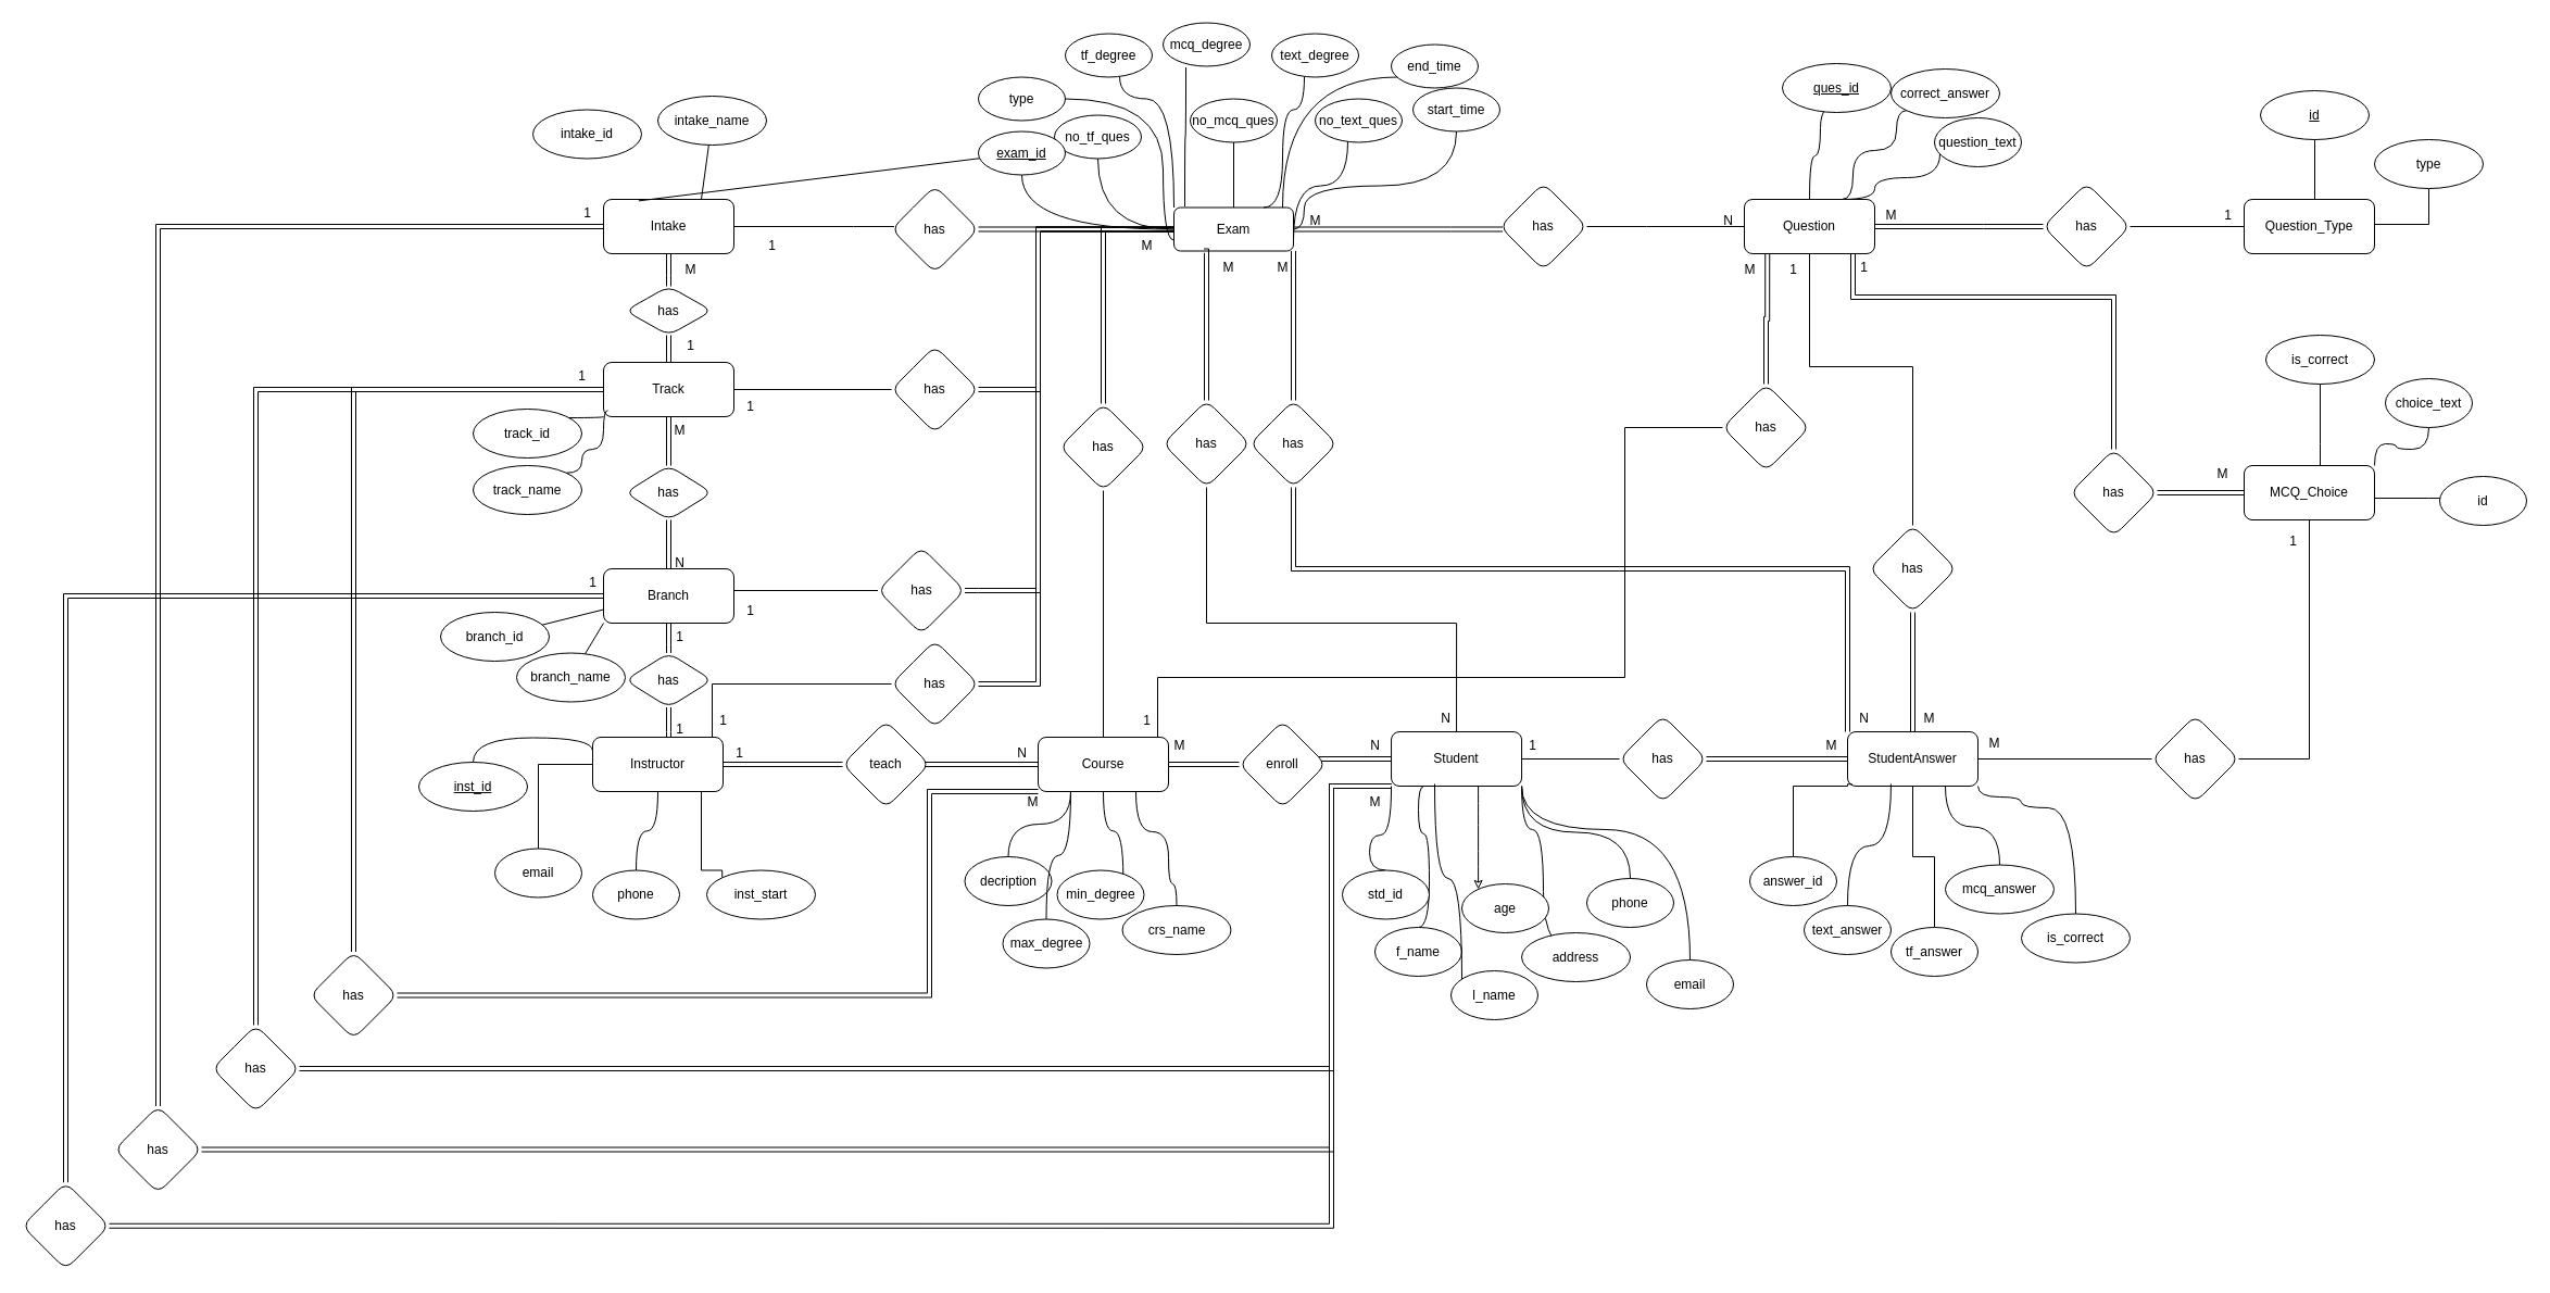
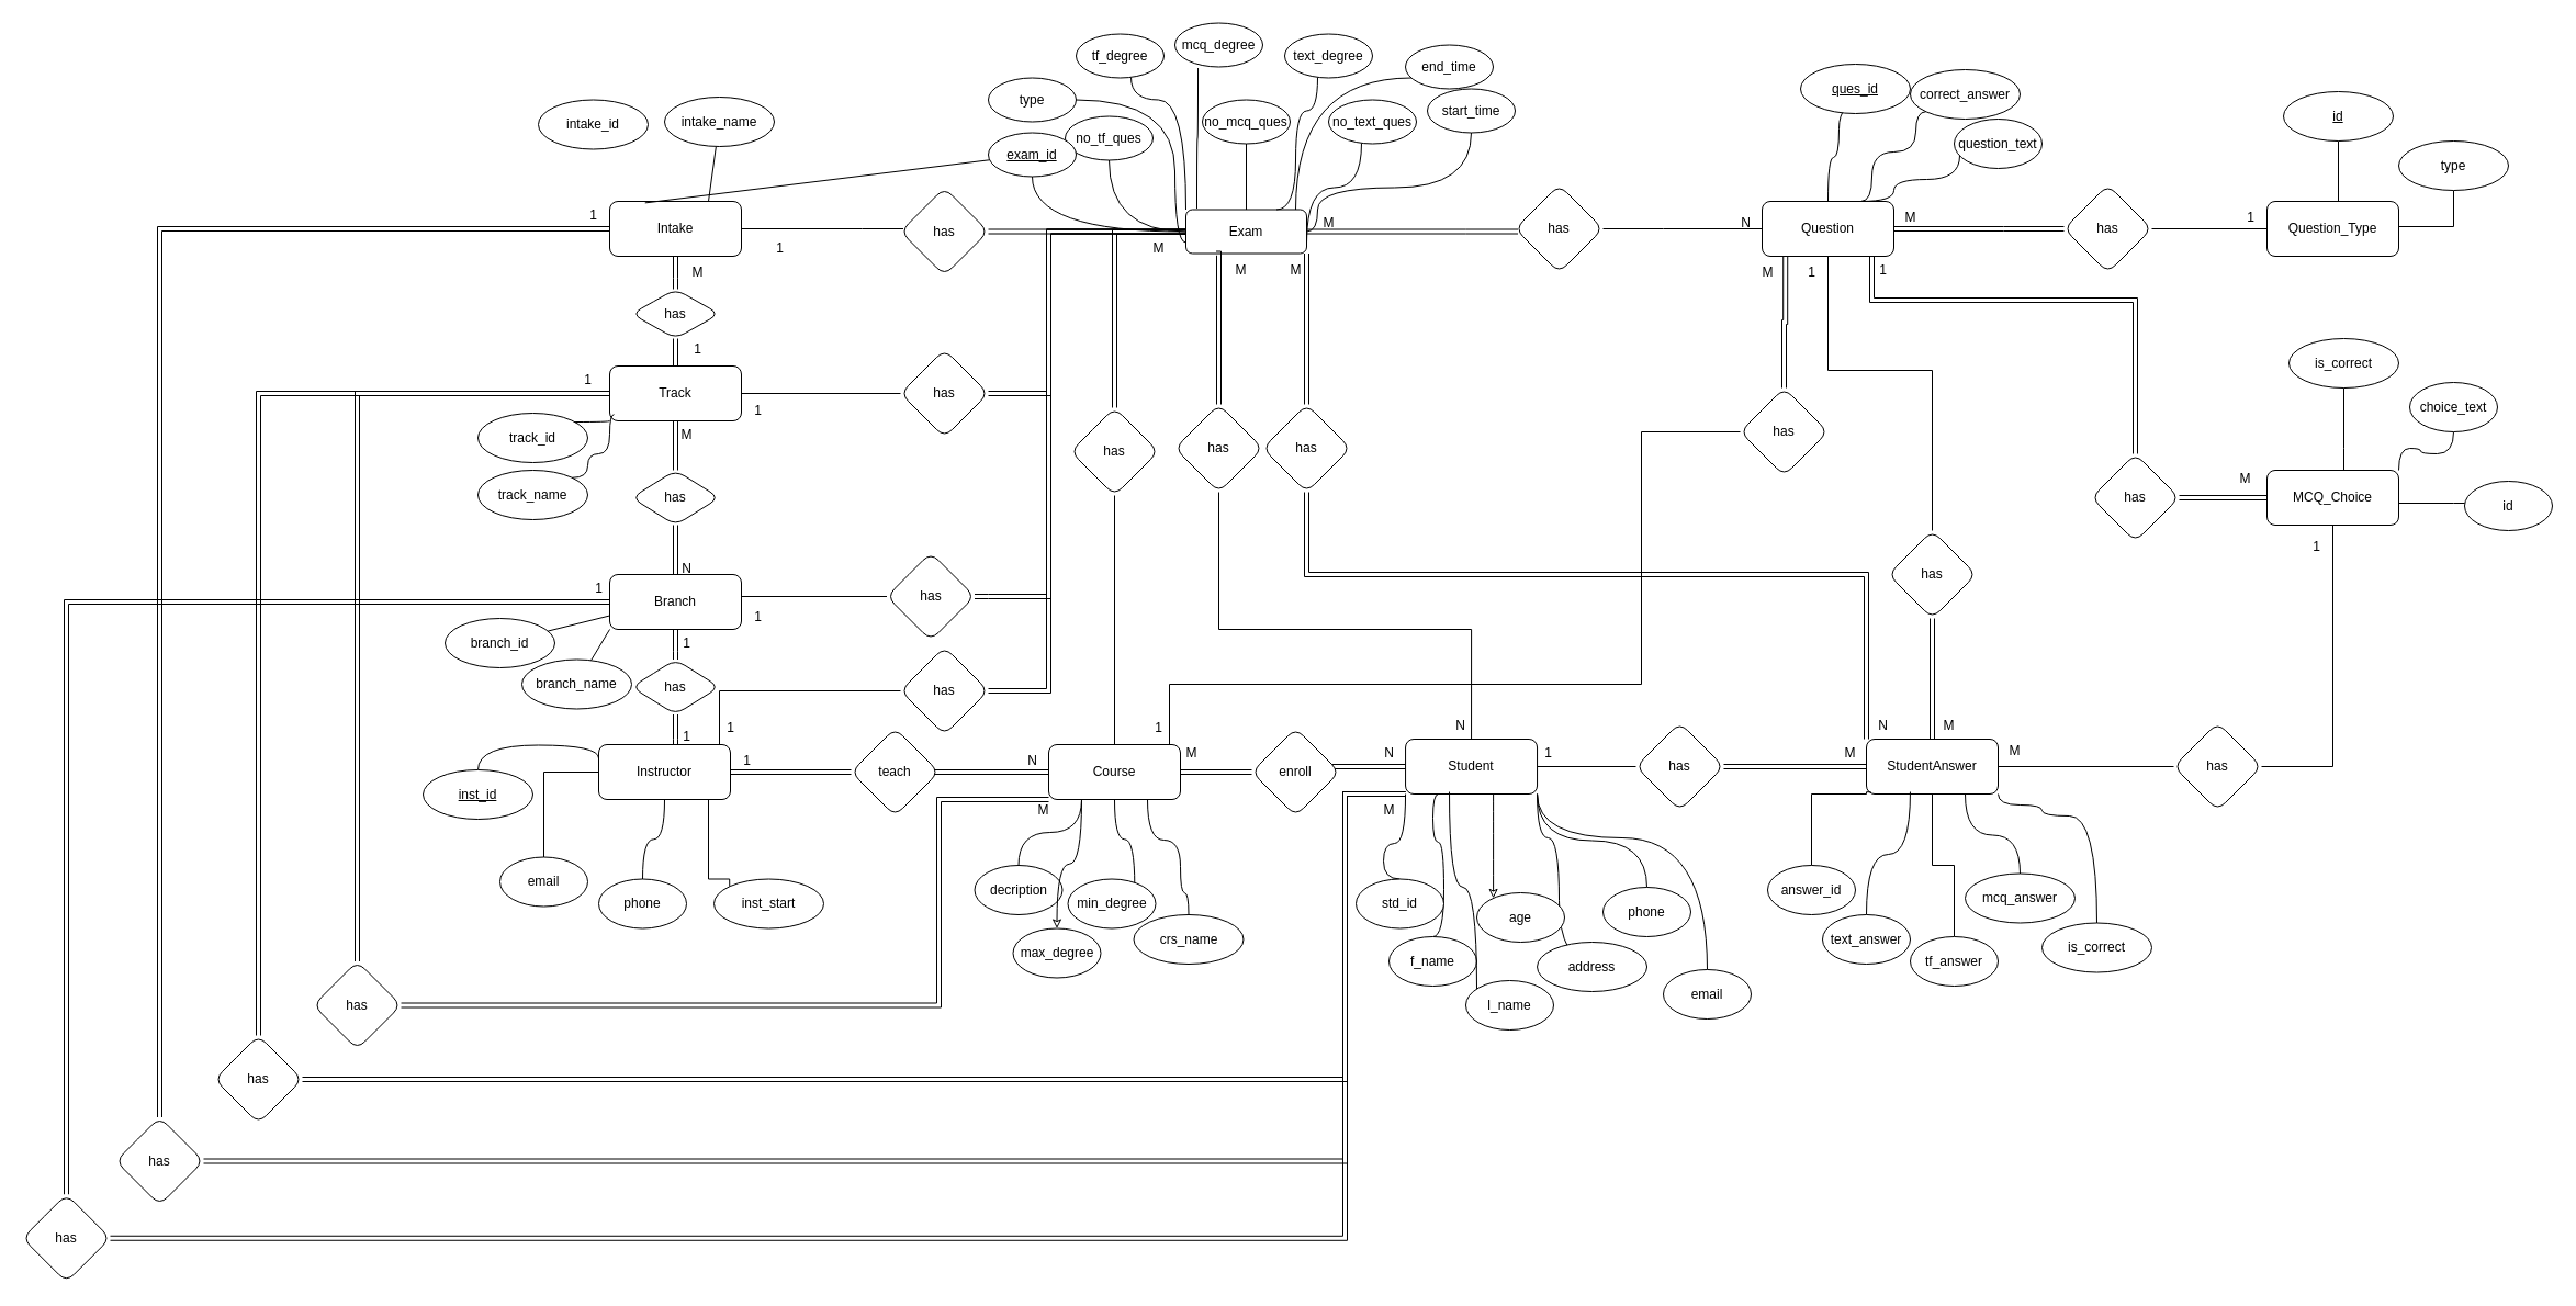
- <mxCell id="67" value="intake_id" style="ellipse;whiteSpace=wrap;html=1;rounded=1;" parent="1" vertex="1"><mxGeometry x="490" y="100.5" width="100" height="45" as="geometry" /></mxCell>
+ <mxCell id="67" value="intake_id" style="ellipse;whiteSpace=wrap;html=1;rounded=1;" parent="1" vertex="1"><mxGeometry x="490" y="90.5" width="100" height="45" as="geometry" /></mxCell>
- <mxCell id="44" value="" style="edgeStyle=orthogonalEdgeStyle;rounded=0;orthogonalLoop=1;jettySize=auto;html=1;endArrow=none;endFill=0;exitX=0.25;exitY=1;exitDx=0;exitDy=0;curved=1;" parent="1" source="39" target="45" edge="1"><mxGeometry relative="1" as="geometry"><mxPoint x="965" y="713" as="sourcePoint" /></mxGeometry></mxCell>
+ <mxCell id="44" value="" style="edgeStyle=orthogonalEdgeStyle;rounded=0;orthogonalLoop=1;jettySize=auto;html=1;endArrow=classic;endFill=0;exitX=0.25;exitY=1;exitDx=0;exitDy=0;curved=1;" parent="1" source="39" target="45" edge="1"><mxGeometry relative="1" as="geometry"><mxPoint x="965" y="713" as="sourcePoint" /></mxGeometry></mxCell>
